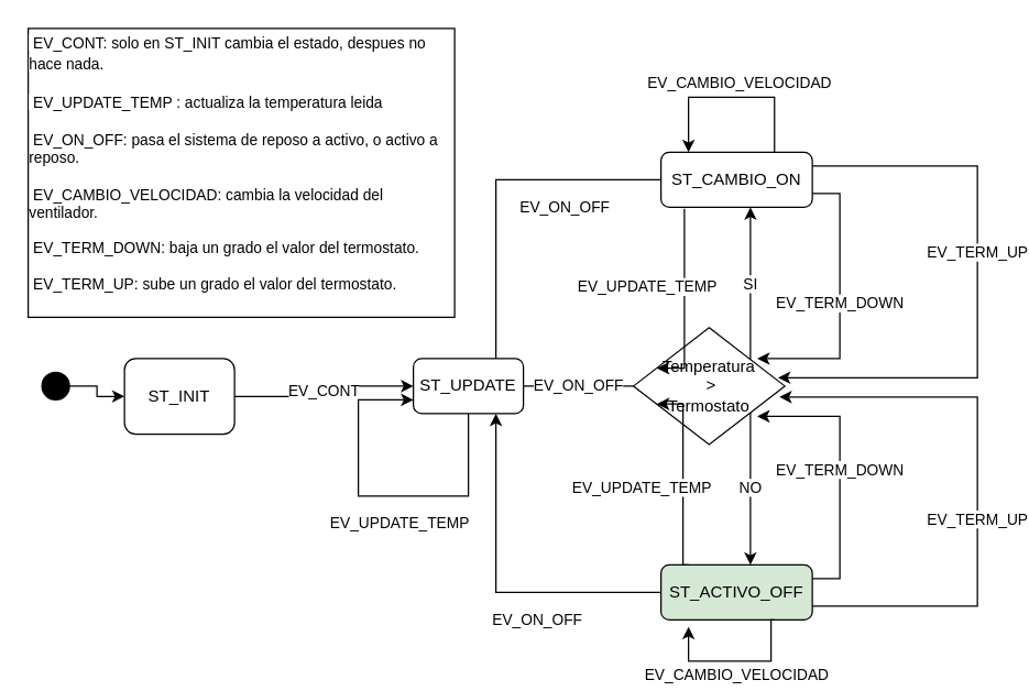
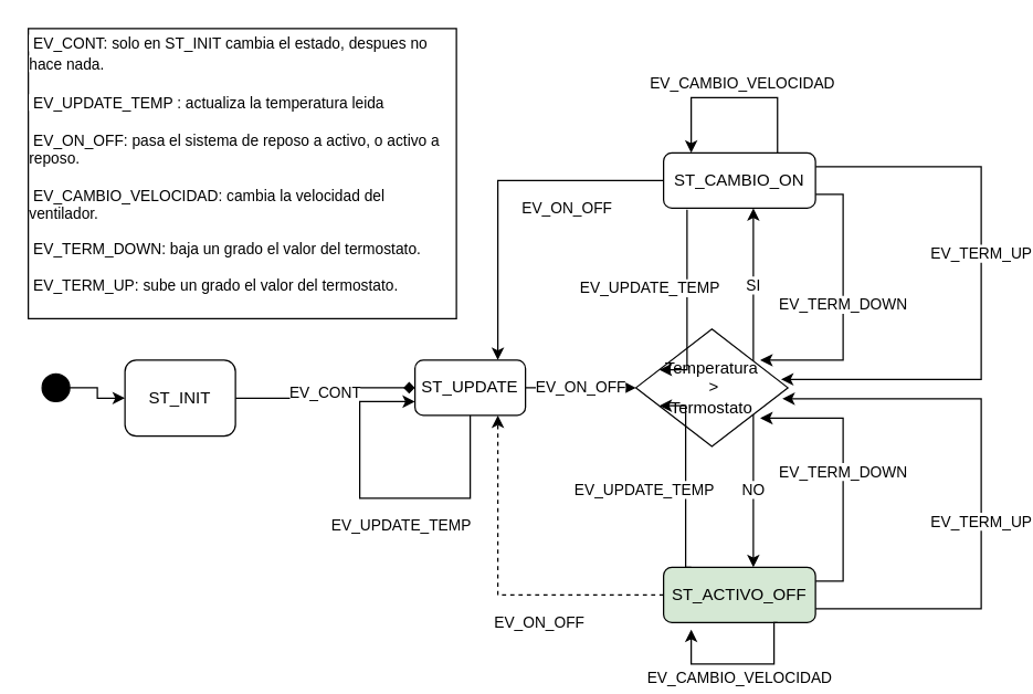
- <mxCell id="19" value="EV_ON_OFF" style="edgeStyle=orthogonalEdgeStyle;rounded=0;orthogonalLoop=1;jettySize=auto;html=1;exitX=0;exitY=0.5;exitDx=0;exitDy=0;entryX=0.75;entryY=0;entryDx=0;entryDy=0;endArrow=none;" edge="1" parent="1" source="9" target="11"><mxGeometry x="-0.44" y="20" relative="1" as="geometry"><mxPoint x="350" y="160" as="sourcePoint" /><mxPoint x="450" y="160" as="targetPoint" /><mxPoint as="offset" /></mxGeometry></mxCell>
+ <mxCell id="19" value="EV_ON_OFF" style="edgeStyle=orthogonalEdgeStyle;rounded=0;orthogonalLoop=1;jettySize=auto;html=1;exitX=0;exitY=0.5;exitDx=0;exitDy=0;entryX=0.75;entryY=0;entryDx=0;entryDy=0;" edge="1" parent="1" source="9" target="11"><mxGeometry x="-0.44" y="20" relative="1" as="geometry"><mxPoint x="350" y="160" as="sourcePoint" /><mxPoint x="450" y="160" as="targetPoint" /><mxPoint as="offset" /></mxGeometry></mxCell>
- <mxCell id="4" value="EV_CONT" style="edgeStyle=orthogonalEdgeStyle;rounded=0;orthogonalLoop=1;jettySize=auto;html=1;entryX=0;entryY=0.5;entryDx=0;entryDy=0;" edge="1" parent="1" source="5" target="11"><mxGeometry relative="1" as="geometry"><mxPoint x="280" y="280" as="targetPoint" /></mxGeometry></mxCell>
+ <mxCell id="4" value="EV_CONT" style="edgeStyle=orthogonalEdgeStyle;rounded=0;orthogonalLoop=1;jettySize=auto;html=1;entryX=0;entryY=0.5;entryDx=0;entryDy=0;endArrow=diamond;" edge="1" parent="1" source="5" target="11"><mxGeometry relative="1" as="geometry"><mxPoint x="280" y="280" as="targetPoint" /></mxGeometry></mxCell>
- <mxCell id="10" value="EV_ON_OFF" style="edgeStyle=orthogonalEdgeStyle;rounded=0;orthogonalLoop=1;jettySize=auto;html=1;endArrow=none;" edge="1" parent="1" source="11" target="17"><mxGeometry relative="1" as="geometry" /></mxCell>
+ <mxCell id="10" value="EV_ON_OFF" style="edgeStyle=orthogonalEdgeStyle;rounded=0;orthogonalLoop=1;jettySize=auto;html=1;" edge="1" parent="1" source="11" target="17"><mxGeometry relative="1" as="geometry" /></mxCell>
- <mxCell id="20" value="EV_ON_OFF" style="edgeStyle=orthogonalEdgeStyle;rounded=0;orthogonalLoop=1;jettySize=auto;html=1;entryX=0.75;entryY=1;entryDx=0;entryDy=0;exitX=0;exitY=0.5;exitDx=0;exitDy=0;" edge="1" parent="1" source="14" target="11"><mxGeometry x="-0.28" y="20" relative="1" as="geometry"><mxPoint x="320" y="430" as="sourcePoint" /><mxPoint x="420" y="450" as="targetPoint" /><Array as="points"><mxPoint x="360" y="430" /></Array><mxPoint as="offset" /></mxGeometry></mxCell>
+ <mxCell id="20" value="EV_ON_OFF" style="edgeStyle=orthogonalEdgeStyle;rounded=0;orthogonalLoop=1;jettySize=auto;html=1;entryX=0.75;entryY=1;entryDx=0;entryDy=0;exitX=0;exitY=0.5;exitDx=0;exitDy=0;dashed=1;" edge="1" parent="1" source="14" target="11"><mxGeometry x="-0.28" y="20" relative="1" as="geometry"><mxPoint x="320" y="430" as="sourcePoint" /><mxPoint x="420" y="450" as="targetPoint" /><Array as="points"><mxPoint x="360" y="430" /></Array><mxPoint as="offset" /></mxGeometry></mxCell>
